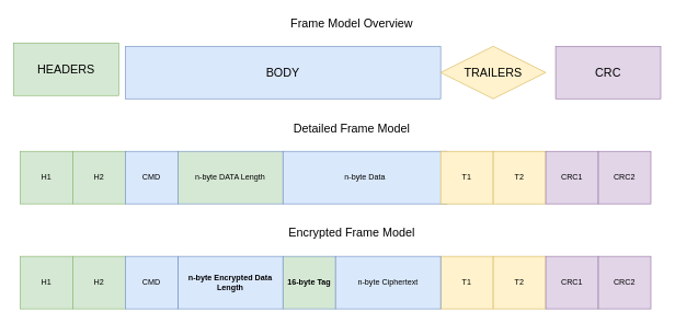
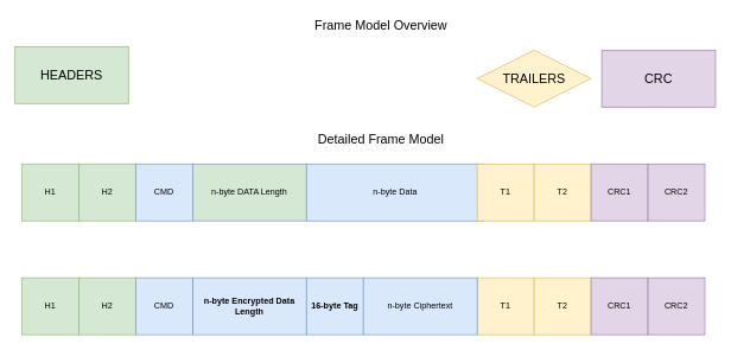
- <mxCell id="3" value="BODY" style="rounded=0;whiteSpace=wrap;html=1;fillColor=#dae8fc;strokeColor=#6c8ebf;fontSize=18;" parent="1" vertex="1"><mxGeometry x="190" y="70" width="480" height="80" as="geometry" /></mxCell>
- <mxCell id="24" value="Encrypted Frame Model" style="text;html=1;strokeColor=none;fillColor=none;align=center;verticalAlign=middle;whiteSpace=wrap;rounded=0;fontSize=18;" parent="1" vertex="1"><mxGeometry x="420" y="340" width="230" height="30" as="geometry" /></mxCell>
- <mxCell id="25" value="16-byte Tag" style="rounded=0;whiteSpace=wrap;html=1;fillColor=#d5e8d4;strokeColor=#6c8ebf;fontSize=12;fontStyle=1;" parent="1" vertex="1"><mxGeometry x="430" y="390" width="80" height="80" as="geometry" /></mxCell>
+ <mxCell id="25" value="16-byte Tag" style="rounded=0;whiteSpace=wrap;html=1;fillColor=#dae8fc;strokeColor=#6c8ebf;fontSize=12;fontStyle=1" parent="1" vertex="1"><mxGeometry x="430" y="390" width="80" height="80" as="geometry" /></mxCell>
